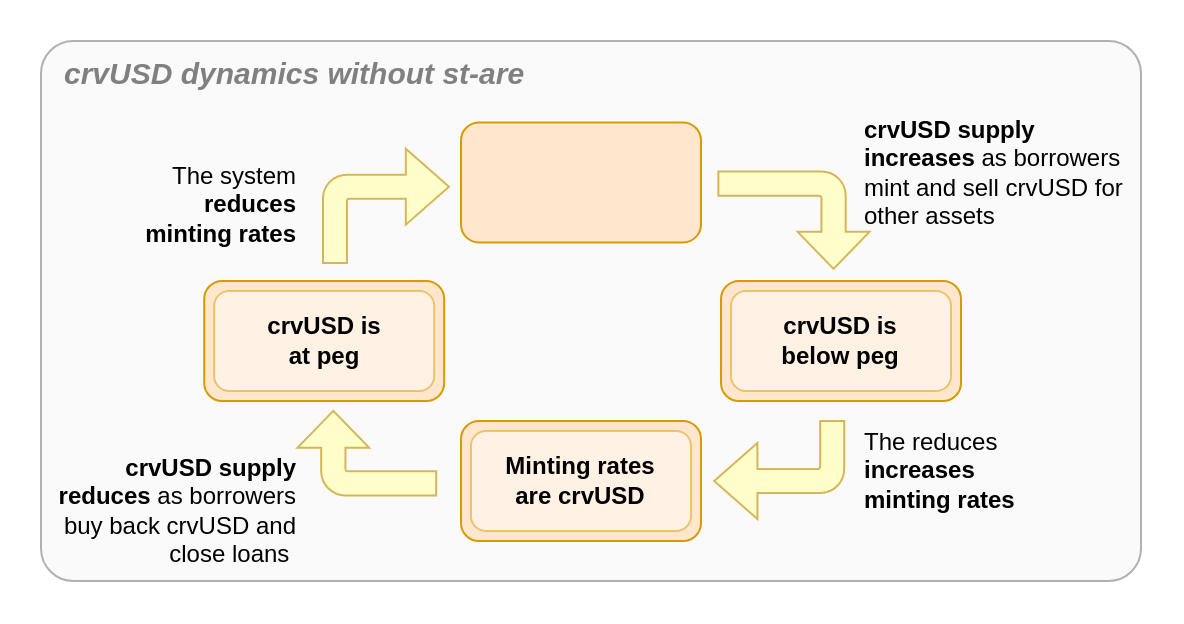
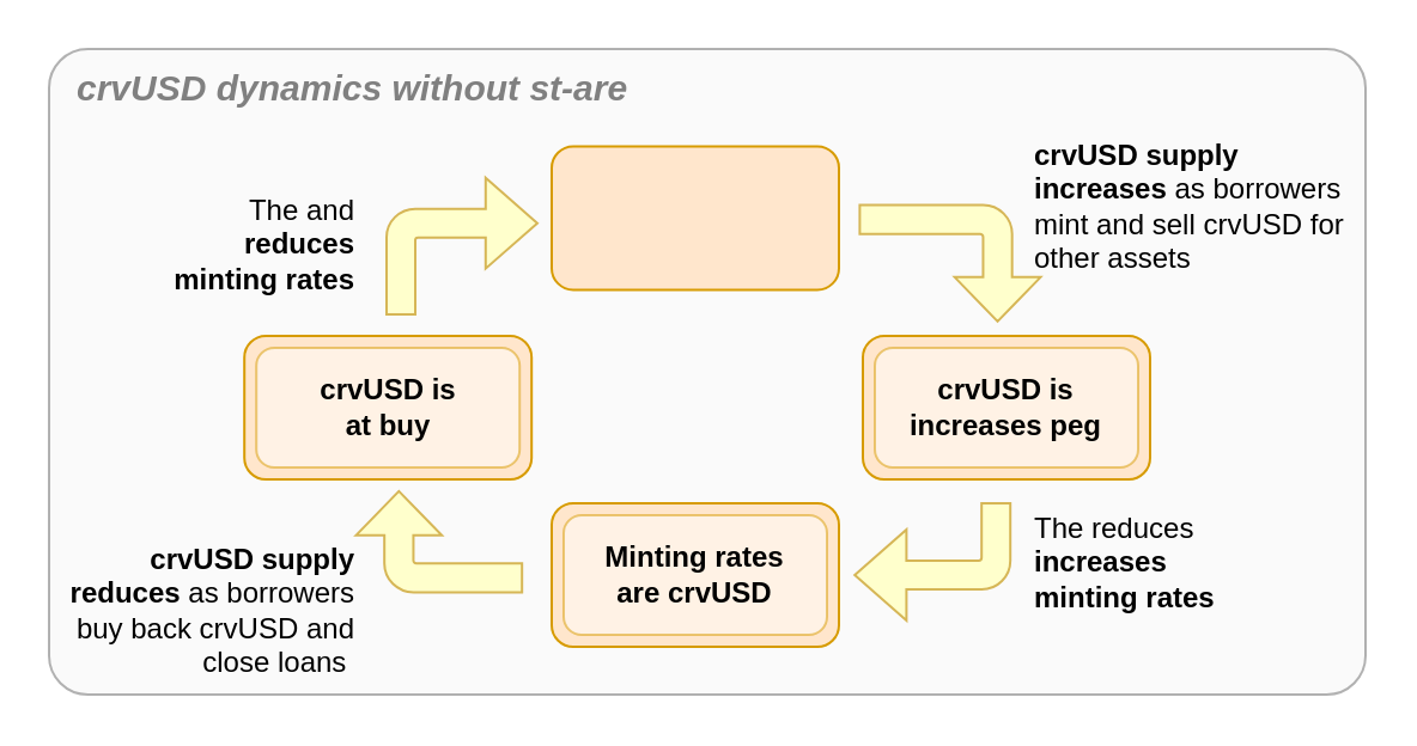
- <mxCell id="12" value="The system &lt;b&gt;reduces minting rates&lt;/b&gt;" style="text;html=1;strokeColor=none;fillColor=none;align=right;verticalAlign=middle;whiteSpace=wrap;rounded=0;" parent="1" vertex="1"><mxGeometry x="70" y="67.41" width="80" height="70" as="geometry" /></mxCell>
+ <mxCell id="12" value="The and &lt;b&gt;reduces minting rates&lt;/b&gt;" style="text;html=1;strokeColor=none;fillColor=none;align=right;verticalAlign=middle;whiteSpace=wrap;rounded=0;" parent="1" vertex="1"><mxGeometry x="70" y="67.41" width="80" height="70" as="geometry" /></mxCell>
- <mxCell id="18" value="&lt;b&gt;crvUSD is&lt;br&gt;at peg&lt;/b&gt;" style="rounded=1;whiteSpace=wrap;html=1;fillColor=#FFFFFF;strokeColor=#D79B00;opacity=50;" parent="1" vertex="1"><mxGeometry x="106.6" y="145" width="110" height="50" as="geometry" /></mxCell>
+ <mxCell id="18" value="&lt;b&gt;crvUSD is&lt;br&gt;at buy&lt;/b&gt;" style="rounded=1;whiteSpace=wrap;html=1;fillColor=#FFFFFF;strokeColor=#D79B00;opacity=50;" parent="1" vertex="1"><mxGeometry x="106.6" y="145" width="110" height="50" as="geometry" /></mxCell>
- <mxCell id="16" value="&lt;b&gt;crvUSD is&lt;br&gt;below peg&lt;/b&gt;" style="rounded=1;whiteSpace=wrap;html=1;fillColor=#FFFFFF;strokeColor=#D79B00;opacity=50;" parent="1" vertex="1"><mxGeometry x="365" y="145" width="110" height="50" as="geometry" /></mxCell>
+ <mxCell id="16" value="&lt;b&gt;crvUSD is&lt;br&gt;increases peg&lt;/b&gt;" style="rounded=1;whiteSpace=wrap;html=1;fillColor=#FFFFFF;strokeColor=#D79B00;opacity=50;" parent="1" vertex="1"><mxGeometry x="365" y="145" width="110" height="50" as="geometry" /></mxCell>
